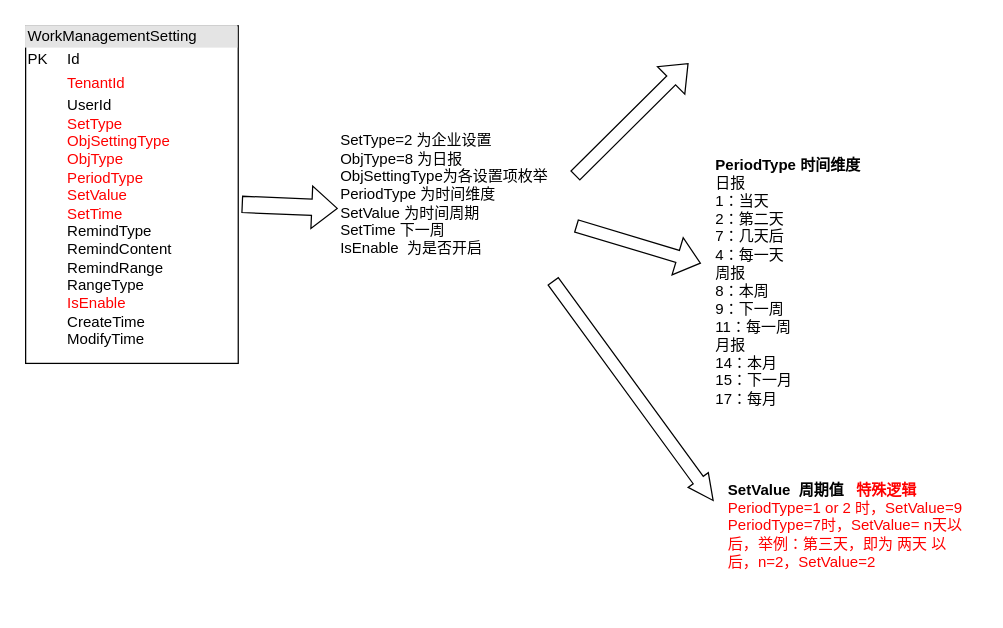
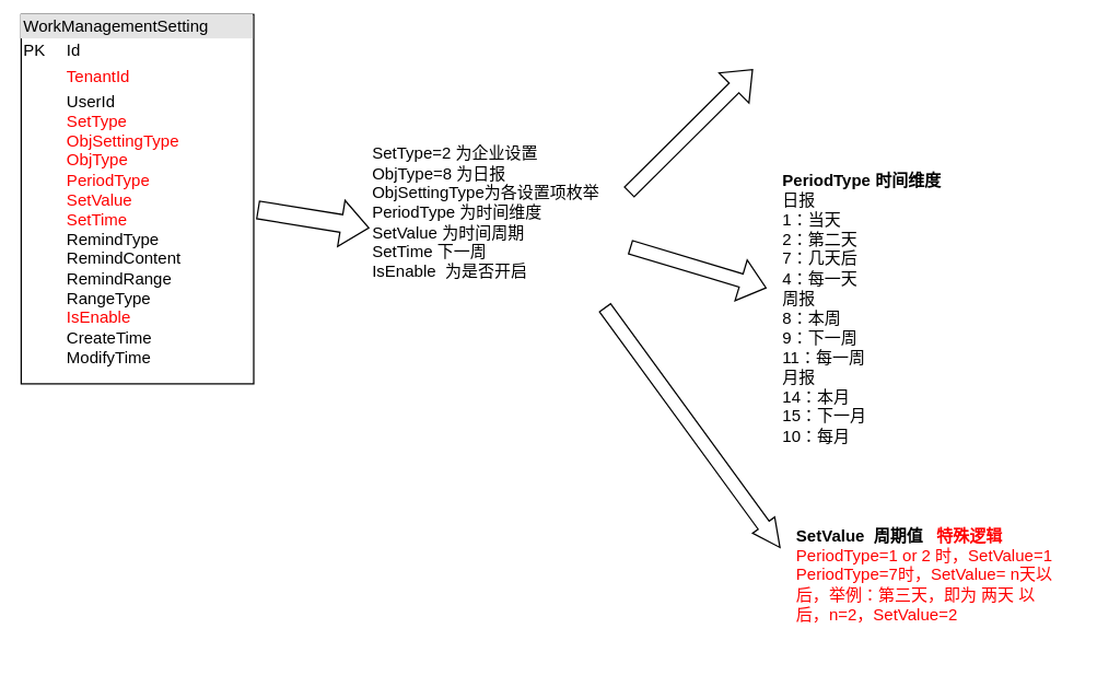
- <mxCell id="2" value="&lt;div style=&quot;box-sizing:border-box;width:100%;background:#e4e4e4;padding:2px;&quot;&gt;WorkManagementSetting&lt;/div&gt;&lt;table style=&quot;width:100%;font-size:1em;&quot; cellpadding=&quot;2&quot; cellspacing=&quot;0&quot;&gt;&lt;tbody&gt;&lt;tr&gt;&lt;td&gt;PK&lt;/td&gt;&lt;td&gt;Id&lt;/td&gt;&lt;/tr&gt;&lt;tr&gt;&lt;td&gt;&lt;br&gt;&lt;/td&gt;&lt;td&gt;&lt;font color=&quot;#ff0000&quot;&gt;TenantId&lt;/font&gt;&lt;/td&gt;&lt;/tr&gt;&lt;tr&gt;&lt;td&gt;&lt;/td&gt;&lt;td&gt;UserId&lt;br&gt;&lt;font color=&quot;#ff0000&quot;&gt;SetType&lt;br&gt;ObjSettingType&lt;br&gt;ObjType&lt;br&gt;PeriodType&lt;br&gt;SetValue&lt;br&gt;SetTime&lt;/font&gt;&lt;br&gt;RemindType&lt;br&gt;RemindContent&lt;br&gt;RemindRange&lt;br&gt;RangeType&lt;br&gt;&lt;font color=&quot;#ff0000&quot;&gt;IsEnable&lt;/font&gt;&lt;br&gt;CreateTime&lt;br&gt;ModifyTime&lt;br&gt;&lt;br&gt;&lt;/td&gt;&lt;/tr&gt;&lt;/tbody&gt;&lt;/table&gt;" style="verticalAlign=top;align=left;overflow=fill;html=1;whiteSpace=wrap;" vertex="1" parent="1"><mxGeometry x="20" y="20" width="170" height="270" as="geometry" /></mxCell>
+ <mxCell id="2" value="&lt;div style=&quot;box-sizing:border-box;width:100%;background:#e4e4e4;padding:2px;&quot;&gt;WorkManagementSetting&lt;/div&gt;&lt;table style=&quot;width:100%;font-size:1em;&quot; cellpadding=&quot;2&quot; cellspacing=&quot;0&quot;&gt;&lt;tbody&gt;&lt;tr&gt;&lt;td&gt;PK&lt;/td&gt;&lt;td&gt;Id&lt;/td&gt;&lt;/tr&gt;&lt;tr&gt;&lt;td&gt;&lt;br&gt;&lt;/td&gt;&lt;td&gt;&lt;font color=&quot;#ff0000&quot;&gt;TenantId&lt;/font&gt;&lt;/td&gt;&lt;/tr&gt;&lt;tr&gt;&lt;td&gt;&lt;/td&gt;&lt;td&gt;UserId&lt;br&gt;&lt;font color=&quot;#ff0000&quot;&gt;SetType&lt;br&gt;ObjSettingType&lt;br&gt;ObjType&lt;br&gt;PeriodType&lt;br&gt;SetValue&lt;br&gt;SetTime&lt;/font&gt;&lt;br&gt;RemindType&lt;br&gt;RemindContent&lt;br&gt;RemindRange&lt;br&gt;RangeType&lt;br&gt;&lt;font color=&quot;#ff0000&quot;&gt;IsEnable&lt;/font&gt;&lt;br&gt;CreateTime&lt;br&gt;ModifyTime&lt;br&gt;&lt;br&gt;&lt;/td&gt;&lt;/tr&gt;&lt;/tbody&gt;&lt;/table&gt;" style="verticalAlign=top;align=left;overflow=fill;html=1;whiteSpace=wrap;" vertex="1" parent="1"><mxGeometry x="15" y="10" width="170" height="270" as="geometry" /></mxCell>
- <mxCell id="4" value="&lt;b&gt;PeriodType 时间维度&lt;/b&gt;&lt;div&gt;日报&lt;/div&gt;&lt;div&gt;1：当天&lt;/div&gt;&lt;div&gt;2：第二天&lt;/div&gt;&lt;div&gt;7：几天后&lt;/div&gt;&lt;div&gt;4：每一天&lt;/div&gt;&lt;div&gt;周报&lt;/div&gt;&lt;div&gt;8：本周&lt;/div&gt;&lt;div&gt;9：下一周&lt;/div&gt;&lt;div&gt;11：每一周&lt;/div&gt;&lt;div&gt;月报&lt;/div&gt;&lt;div&gt;14：本月&lt;/div&gt;&lt;div&gt;15：下一月&lt;/div&gt;&lt;div&gt;17：每月&lt;/div&gt;" style="text;html=1;align=left;verticalAlign=middle;whiteSpace=wrap;rounded=0;" vertex="1" parent="1"><mxGeometry x="570" y="120" width="170" height="210" as="geometry" /></mxCell>
+ <mxCell id="4" value="&lt;b&gt;PeriodType 时间维度&lt;/b&gt;&lt;div&gt;日报&lt;/div&gt;&lt;div&gt;1：当天&lt;/div&gt;&lt;div&gt;2：第二天&lt;/div&gt;&lt;div&gt;7：几天后&lt;/div&gt;&lt;div&gt;4：每一天&lt;/div&gt;&lt;div&gt;周报&lt;/div&gt;&lt;div&gt;8：本周&lt;/div&gt;&lt;div&gt;9：下一周&lt;/div&gt;&lt;div&gt;11：每一周&lt;/div&gt;&lt;div&gt;月报&lt;/div&gt;&lt;div&gt;14：本月&lt;/div&gt;&lt;div&gt;15：下一月&lt;/div&gt;&lt;div&gt;10：每月&lt;/div&gt;" style="text;html=1;align=left;verticalAlign=middle;whiteSpace=wrap;rounded=0;" vertex="1" parent="1"><mxGeometry x="570" y="120" width="170" height="210" as="geometry" /></mxCell>
- <mxCell id="5" value="&lt;b&gt;SetValue&amp;nbsp; 周期值&amp;nbsp; &amp;nbsp;&lt;font color=&quot;#ff0000&quot;&gt;特殊逻辑&lt;/font&gt;&lt;/b&gt;&lt;div&gt;&lt;font color=&quot;#ff0000&quot;&gt;PeriodType=1 or 2 时，SetValue=9&amp;nbsp;&lt;/font&gt;&lt;/div&gt;&lt;div&gt;&lt;font color=&quot;#ff0000&quot;&gt;PeriodType=7时，SetValue= n天以后，举例：第三天，即为 两天 以后，n=2，SetValue=2&lt;/font&gt;&lt;/div&gt;" style="text;html=1;align=left;verticalAlign=middle;whiteSpace=wrap;rounded=0;" vertex="1" parent="1"><mxGeometry x="580" y="360" width="200" height="120" as="geometry" /></mxCell>
+ <mxCell id="5" value="&lt;b&gt;SetValue&amp;nbsp; 周期值&amp;nbsp; &amp;nbsp;&lt;font color=&quot;#ff0000&quot;&gt;特殊逻辑&lt;/font&gt;&lt;/b&gt;&lt;div&gt;&lt;font color=&quot;#ff0000&quot;&gt;PeriodType=1 or 2 时，SetValue=1&amp;nbsp;&lt;/font&gt;&lt;/div&gt;&lt;div&gt;&lt;font color=&quot;#ff0000&quot;&gt;PeriodType=7时，SetValue= n天以后，举例：第三天，即为 两天 以后，n=2，SetValue=2&lt;/font&gt;&lt;/div&gt;" style="text;html=1;align=left;verticalAlign=middle;whiteSpace=wrap;rounded=0;" vertex="1" parent="1"><mxGeometry x="580" y="360" width="200" height="120" as="geometry" /></mxCell>
